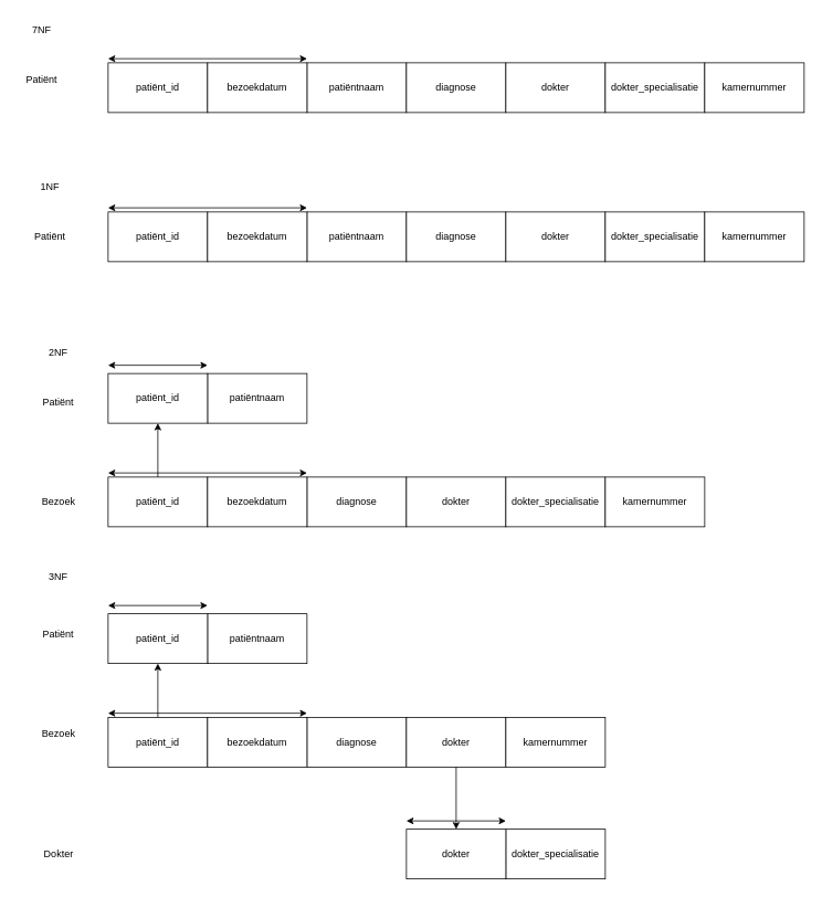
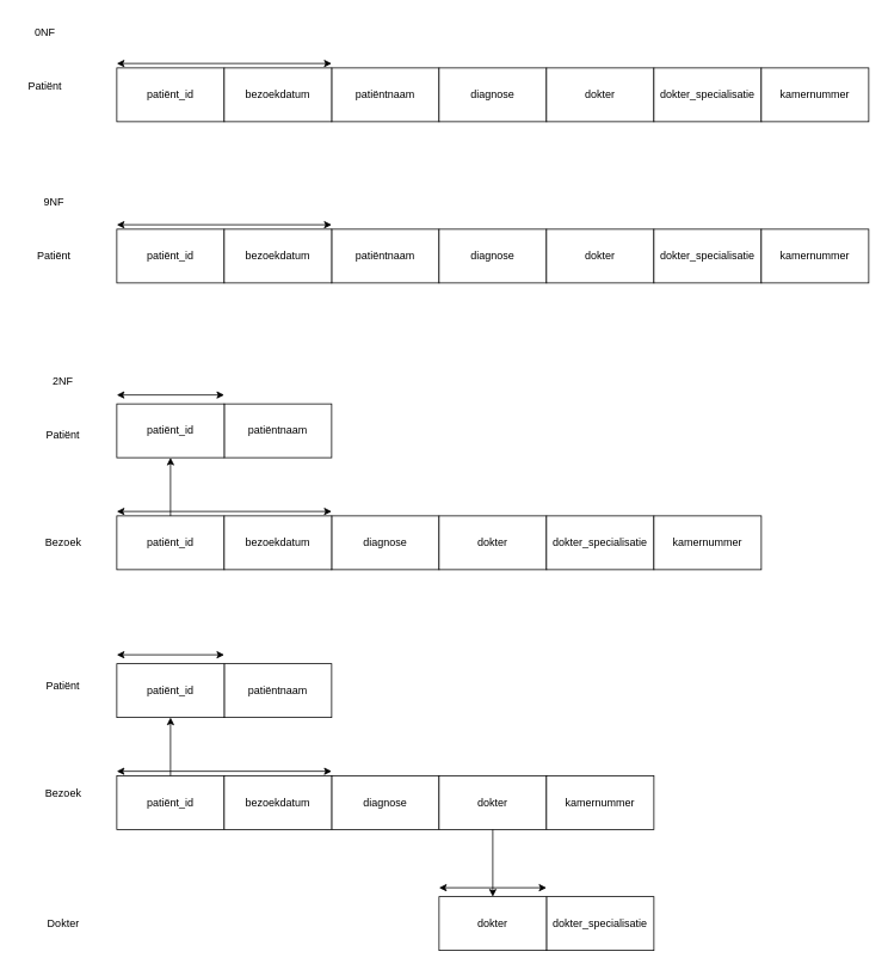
- <mxCell id="2" value="7NF" style="text;html=1;align=center;verticalAlign=middle;whiteSpace=wrap;rounded=0;" vertex="1" parent="1"><mxGeometry x="20" y="20" width="60" height="30" as="geometry" /></mxCell>
+ <mxCell id="2" value="0NF" style="text;html=1;align=center;verticalAlign=middle;whiteSpace=wrap;rounded=0;" vertex="1" parent="1"><mxGeometry x="20" y="20" width="60" height="30" as="geometry" /></mxCell>
- <mxCell id="4" value="1NF" style="text;html=1;align=center;verticalAlign=middle;whiteSpace=wrap;rounded=0;" vertex="1" parent="1"><mxGeometry x="30" y="210" width="60" height="30" as="geometry" /></mxCell>
+ <mxCell id="4" value="9NF" style="text;html=1;align=center;verticalAlign=middle;whiteSpace=wrap;rounded=0;" vertex="1" parent="1"><mxGeometry x="30" y="210" width="60" height="30" as="geometry" /></mxCell>
- <mxCell id="53" value="3NF" style="text;html=1;align=center;verticalAlign=middle;whiteSpace=wrap;rounded=0;" vertex="1" parent="1"><mxGeometry x="40" y="680" width="60" height="30" as="geometry" /></mxCell>
